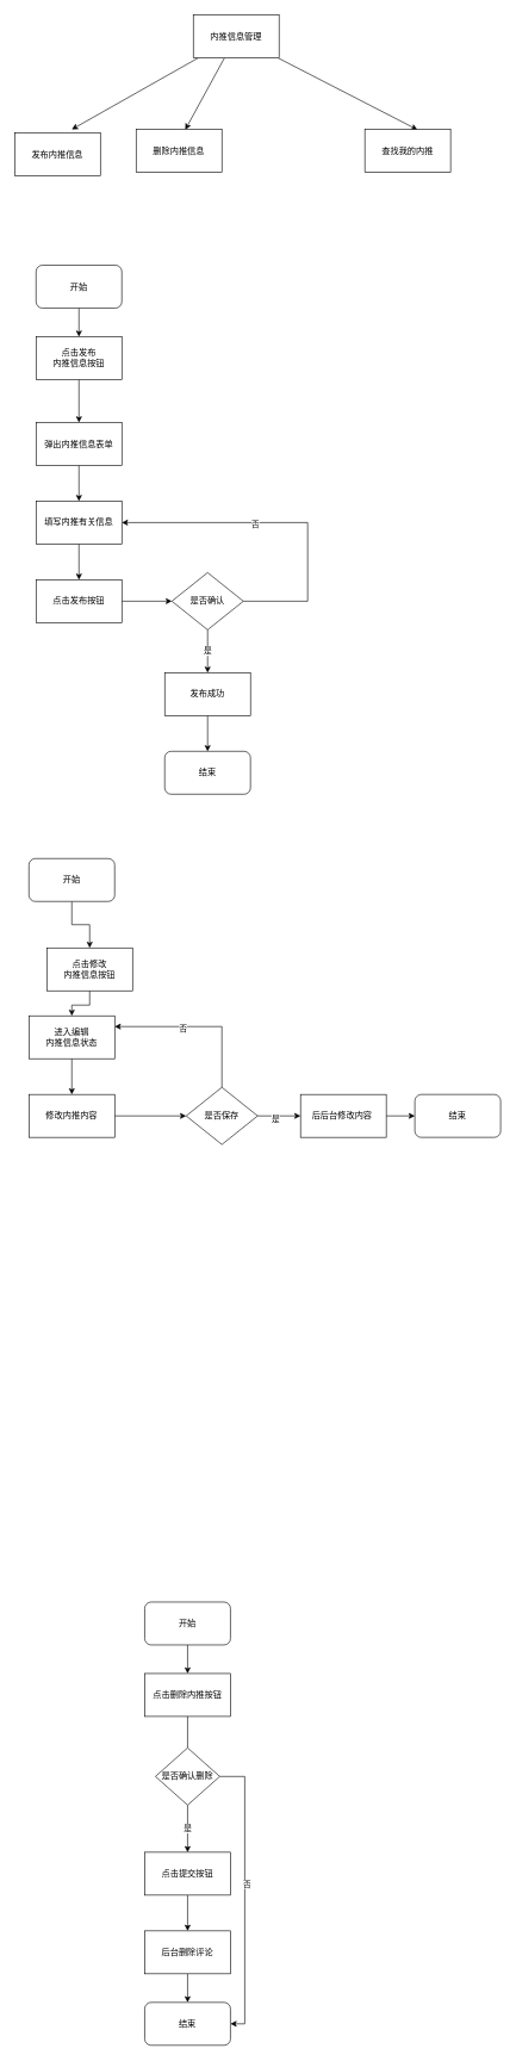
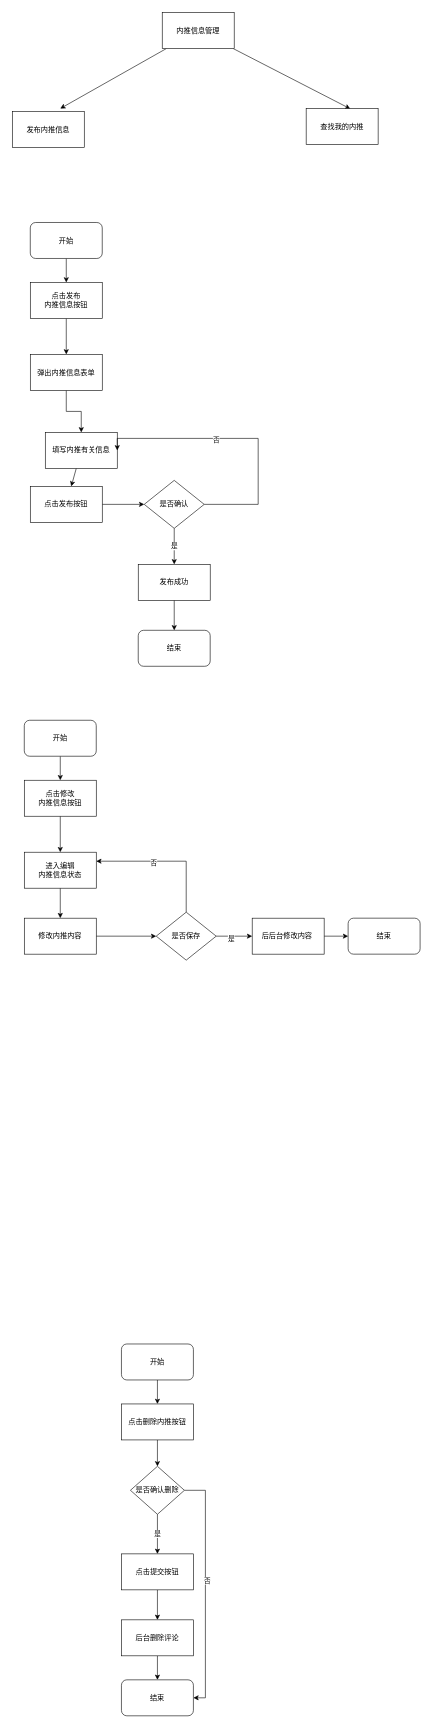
- <mxCell id="4" style="edgeStyle=none;rounded=0;orthogonalLoop=1;jettySize=auto;html=1;entryX=0.573;entryY=0.007;entryDx=0;entryDy=0;entryPerimeter=0;" edge="1" parent="1" source="5" target="6"><mxGeometry relative="1" as="geometry" /></mxCell>
- <mxCell id="6" value="删除内推信息" style="rounded=0;whiteSpace=wrap;html=1;" vertex="1" parent="1"><mxGeometry x="190" y="180" width="120" height="60" as="geometry" /></mxCell>
- <mxCell id="17" value="填写内推有关信息" style="whiteSpace=wrap;html=1;rounded=0;" vertex="1" parent="1"><mxGeometry x="50" y="700" width="120" height="60" as="geometry" /></mxCell>
+ <mxCell id="17" value="填写内推有关信息" style="whiteSpace=wrap;html=1;rounded=0;" vertex="1" parent="1"><mxGeometry x="75" y="720" width="120" height="60" as="geometry" /></mxCell>
- <mxCell id="29" value="&lt;span&gt;点击修改&lt;br&gt;内推信息按钮&lt;/span&gt;" style="rounded=0;whiteSpace=wrap;html=1;" vertex="1" parent="1"><mxGeometry x="65" y="1325" width="120" height="60" as="geometry" /></mxCell>
+ <mxCell id="29" value="&lt;span&gt;点击修改&lt;br&gt;内推信息按钮&lt;/span&gt;" style="rounded=0;whiteSpace=wrap;html=1;" vertex="1" parent="1"><mxGeometry x="40" y="1300" width="120" height="60" as="geometry" /></mxCell>
- <mxCell id="44" value="" style="edgeStyle=orthogonalEdgeStyle;rounded=0;orthogonalLoop=1;jettySize=auto;html=1;endArrow=none;" edge="1" parent="1" source="45" target="51"><mxGeometry relative="1" as="geometry" /></mxCell>
+ <mxCell id="44" value="" style="edgeStyle=orthogonalEdgeStyle;rounded=0;orthogonalLoop=1;jettySize=auto;html=1;" edge="1" parent="1" source="45" target="51"><mxGeometry relative="1" as="geometry" /></mxCell>
